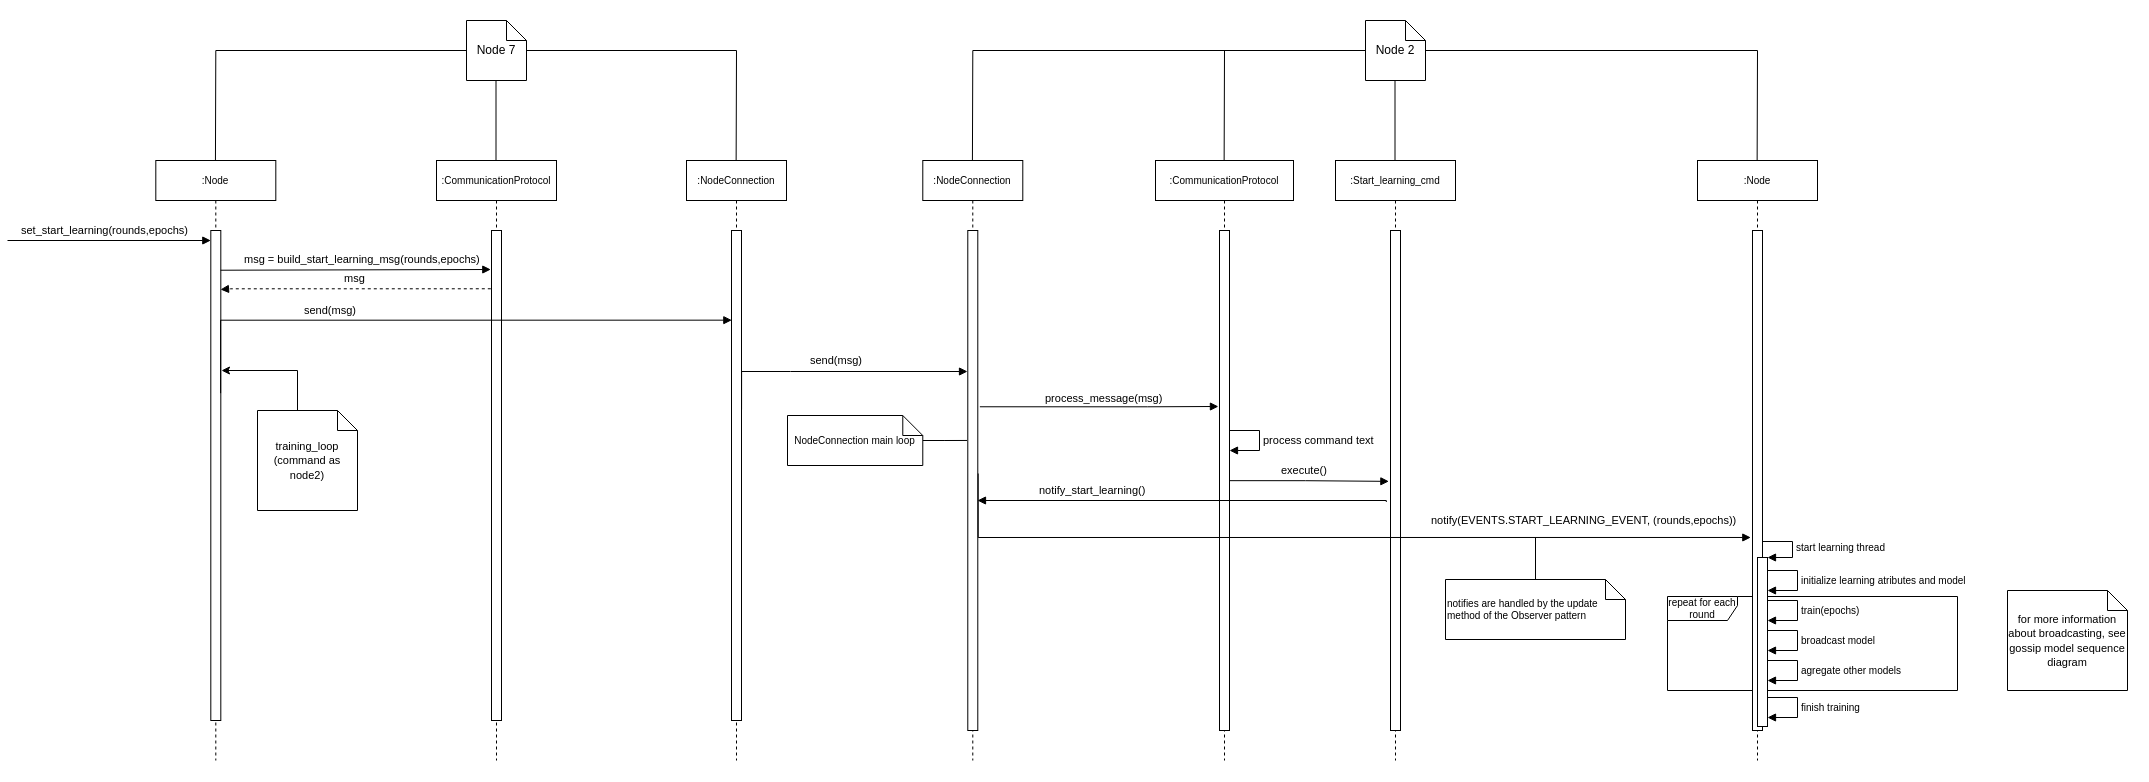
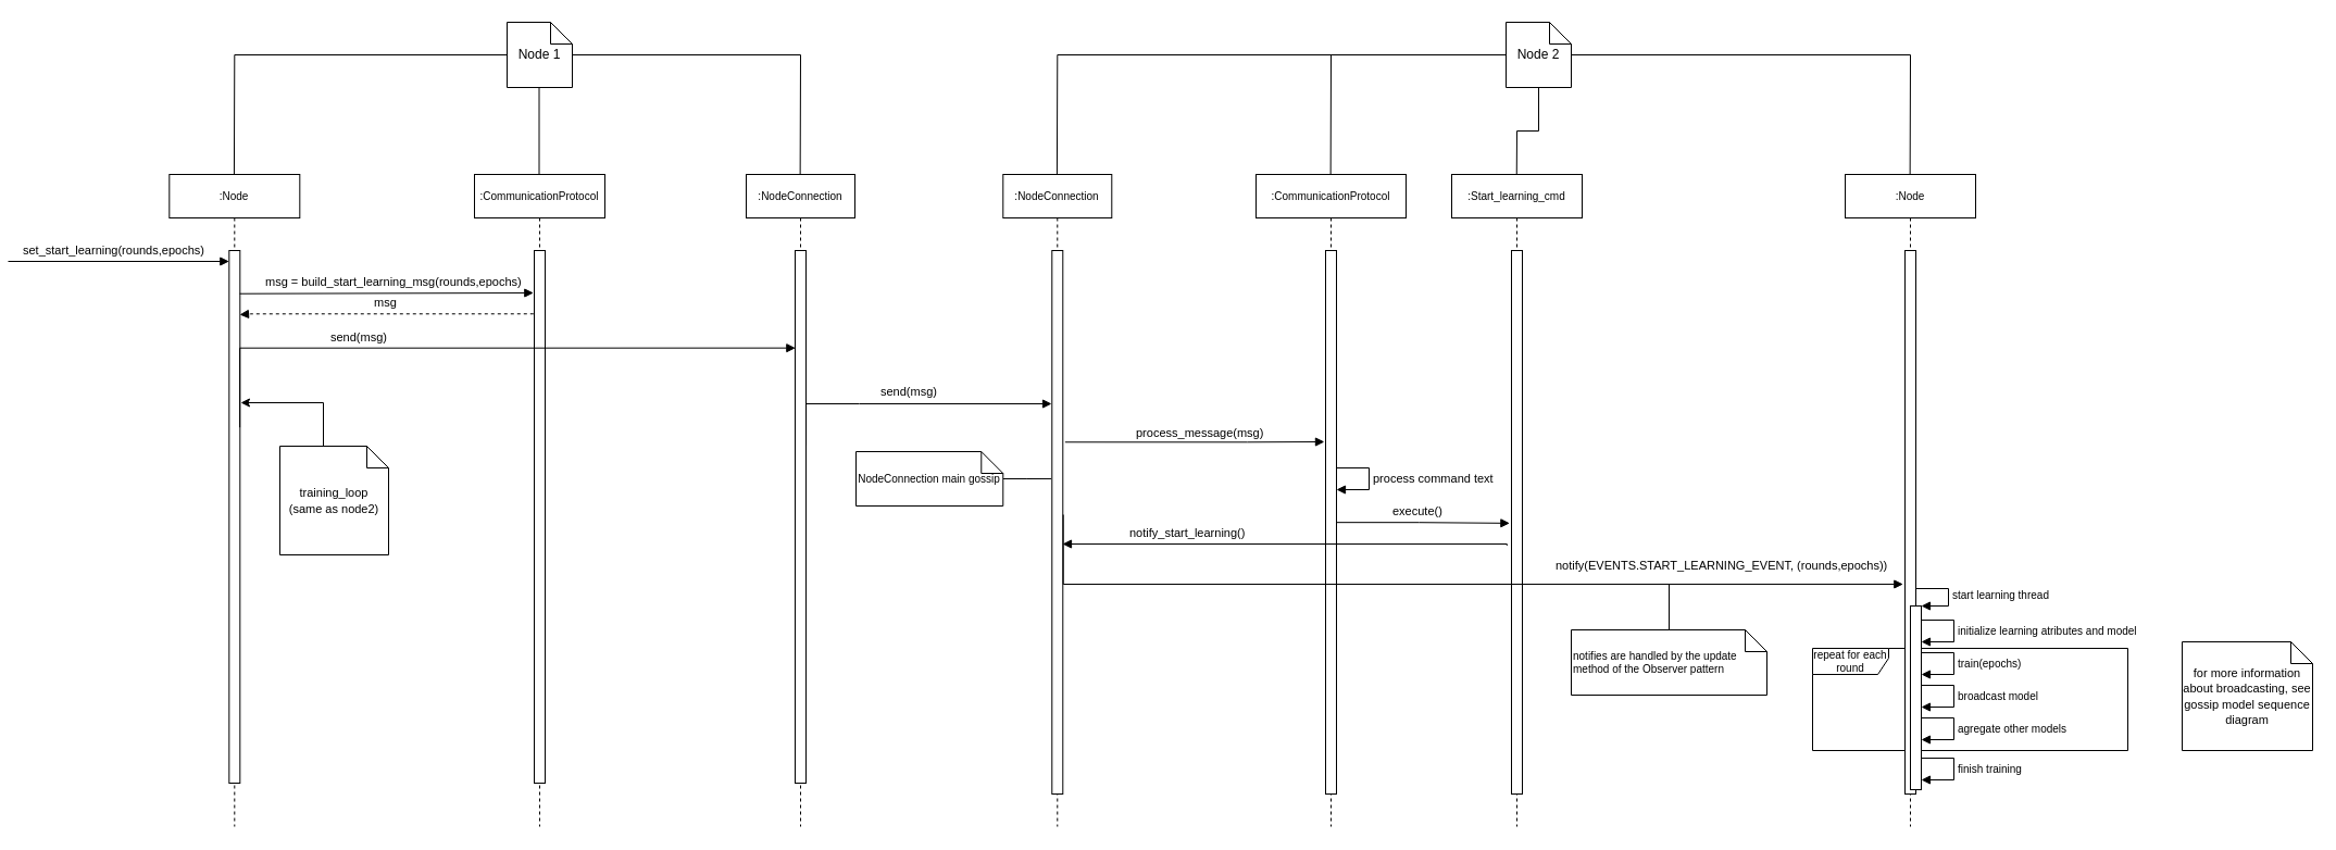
- <mxCell id="33" value="Node 7" style="shape=note;size=20;whiteSpace=wrap;html=1;" vertex="1" parent="1"><mxGeometry x="331" y="20" width="60" height="60" as="geometry" /></mxCell>
+ <mxCell id="33" value="Node 1" style="shape=note;size=20;whiteSpace=wrap;html=1;" vertex="1" parent="1"><mxGeometry x="331" y="20" width="60" height="60" as="geometry" /></mxCell>
- <mxCell id="13" value="Node 2" style="shape=note;size=20;whiteSpace=wrap;html=1;" vertex="1" parent="1"><mxGeometry x="1230" y="20" width="60" height="60" as="geometry" /></mxCell>
+ <mxCell id="13" value="Node 2" style="shape=note;size=20;whiteSpace=wrap;html=1;" vertex="1" parent="1"><mxGeometry x="1250" y="20" width="60" height="60" as="geometry" /></mxCell>
- <mxCell id="3" value="&lt;font style=&quot;font-size: 10px;&quot;&gt;NodeConnection main loop&lt;/font&gt;" style="shape=note;size=20;whiteSpace=wrap;html=1;" parent="1" vertex="1"><mxGeometry x="652" y="415" width="135.29" height="50" as="geometry" /></mxCell>
+ <mxCell id="3" value="&lt;font style=&quot;font-size: 10px;&quot;&gt;NodeConnection main gossip&lt;/font&gt;" style="shape=note;size=20;whiteSpace=wrap;html=1;" parent="1" vertex="1"><mxGeometry x="652" y="415" width="135.29" height="50" as="geometry" /></mxCell>
- <mxCell id="48" value="&lt;font style=&quot;font-size: 11px;&quot;&gt;training_loop&lt;br&gt;(command as node2)&lt;/font&gt;" style="shape=note;size=20;whiteSpace=wrap;html=1;" vertex="1" parent="1"><mxGeometry x="122" y="410" width="100" height="100" as="geometry" /></mxCell>
+ <mxCell id="48" value="&lt;font style=&quot;font-size: 11px;&quot;&gt;training_loop&lt;br&gt;(same as node2)&lt;/font&gt;" style="shape=note;size=20;whiteSpace=wrap;html=1;" vertex="1" parent="1"><mxGeometry x="122" y="410" width="100" height="100" as="geometry" /></mxCell>
